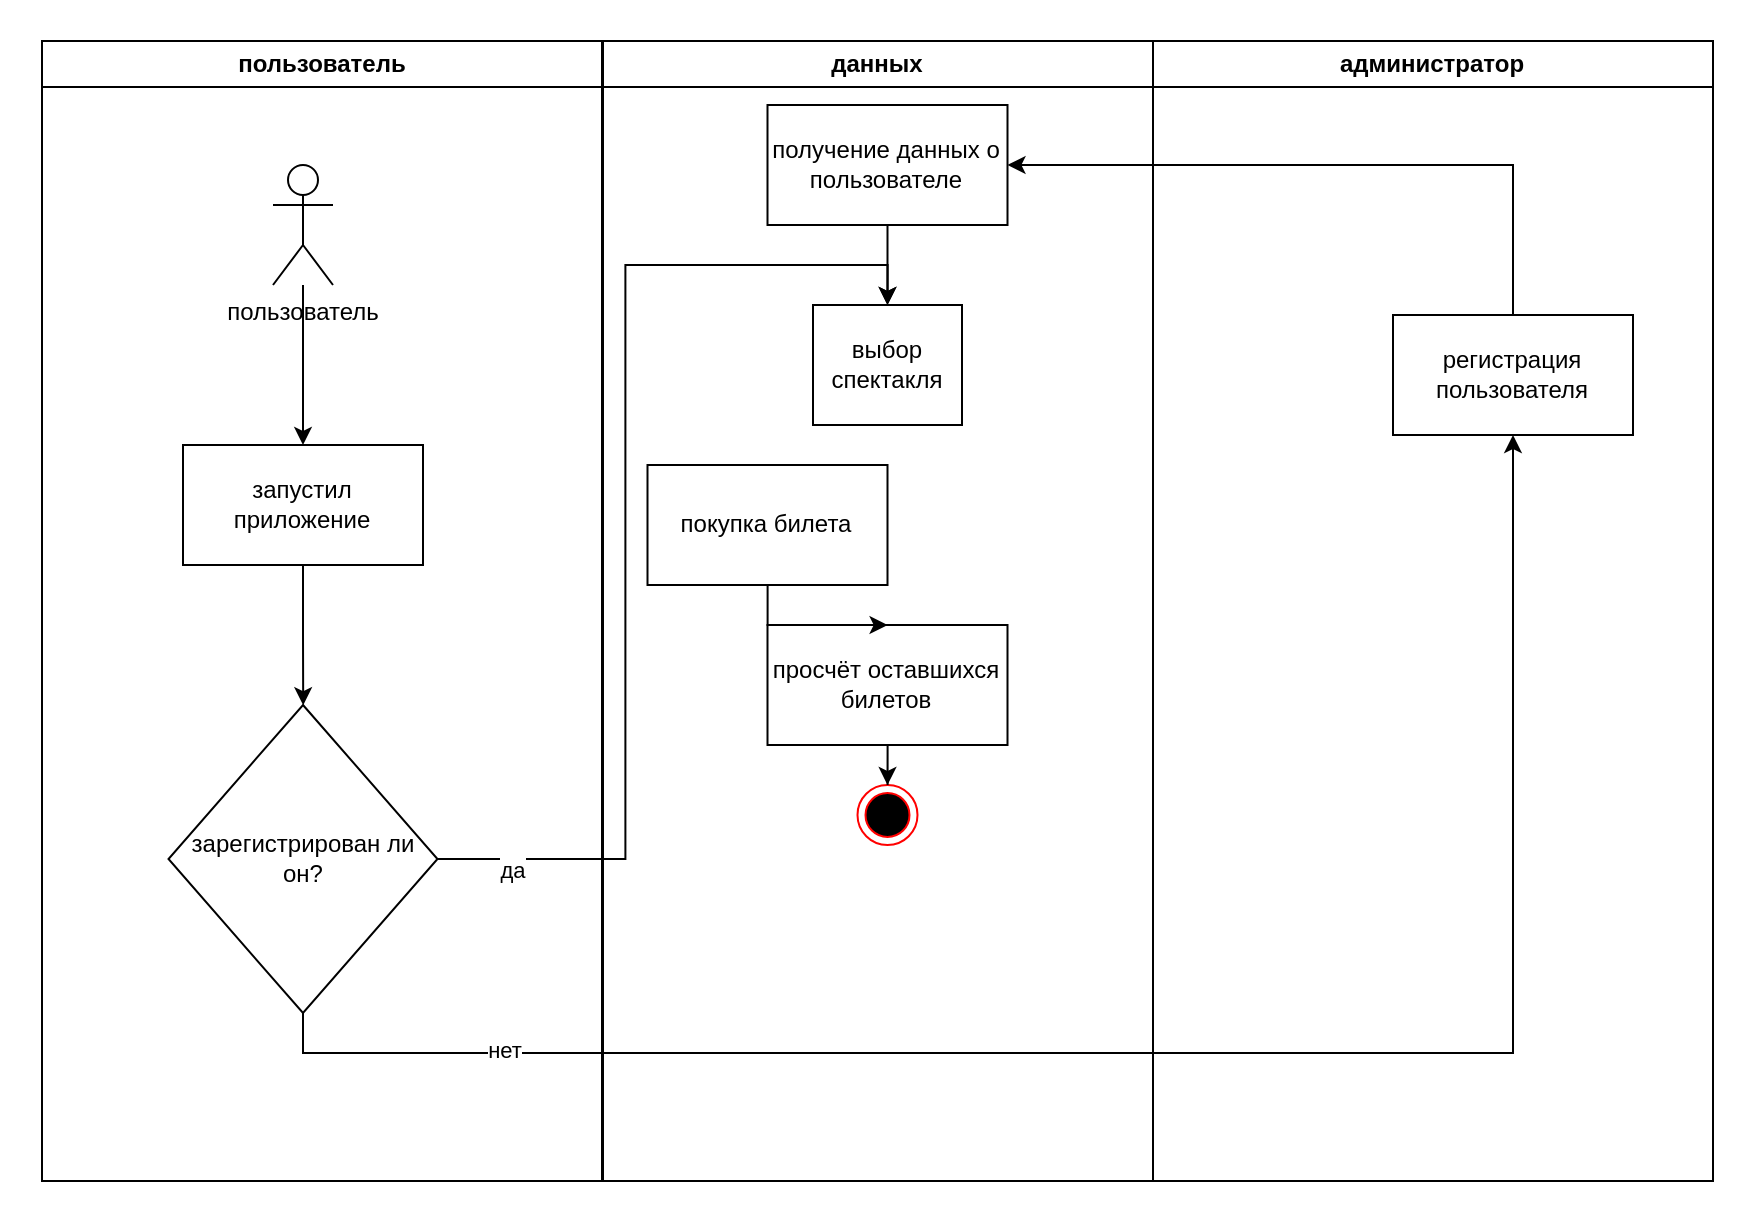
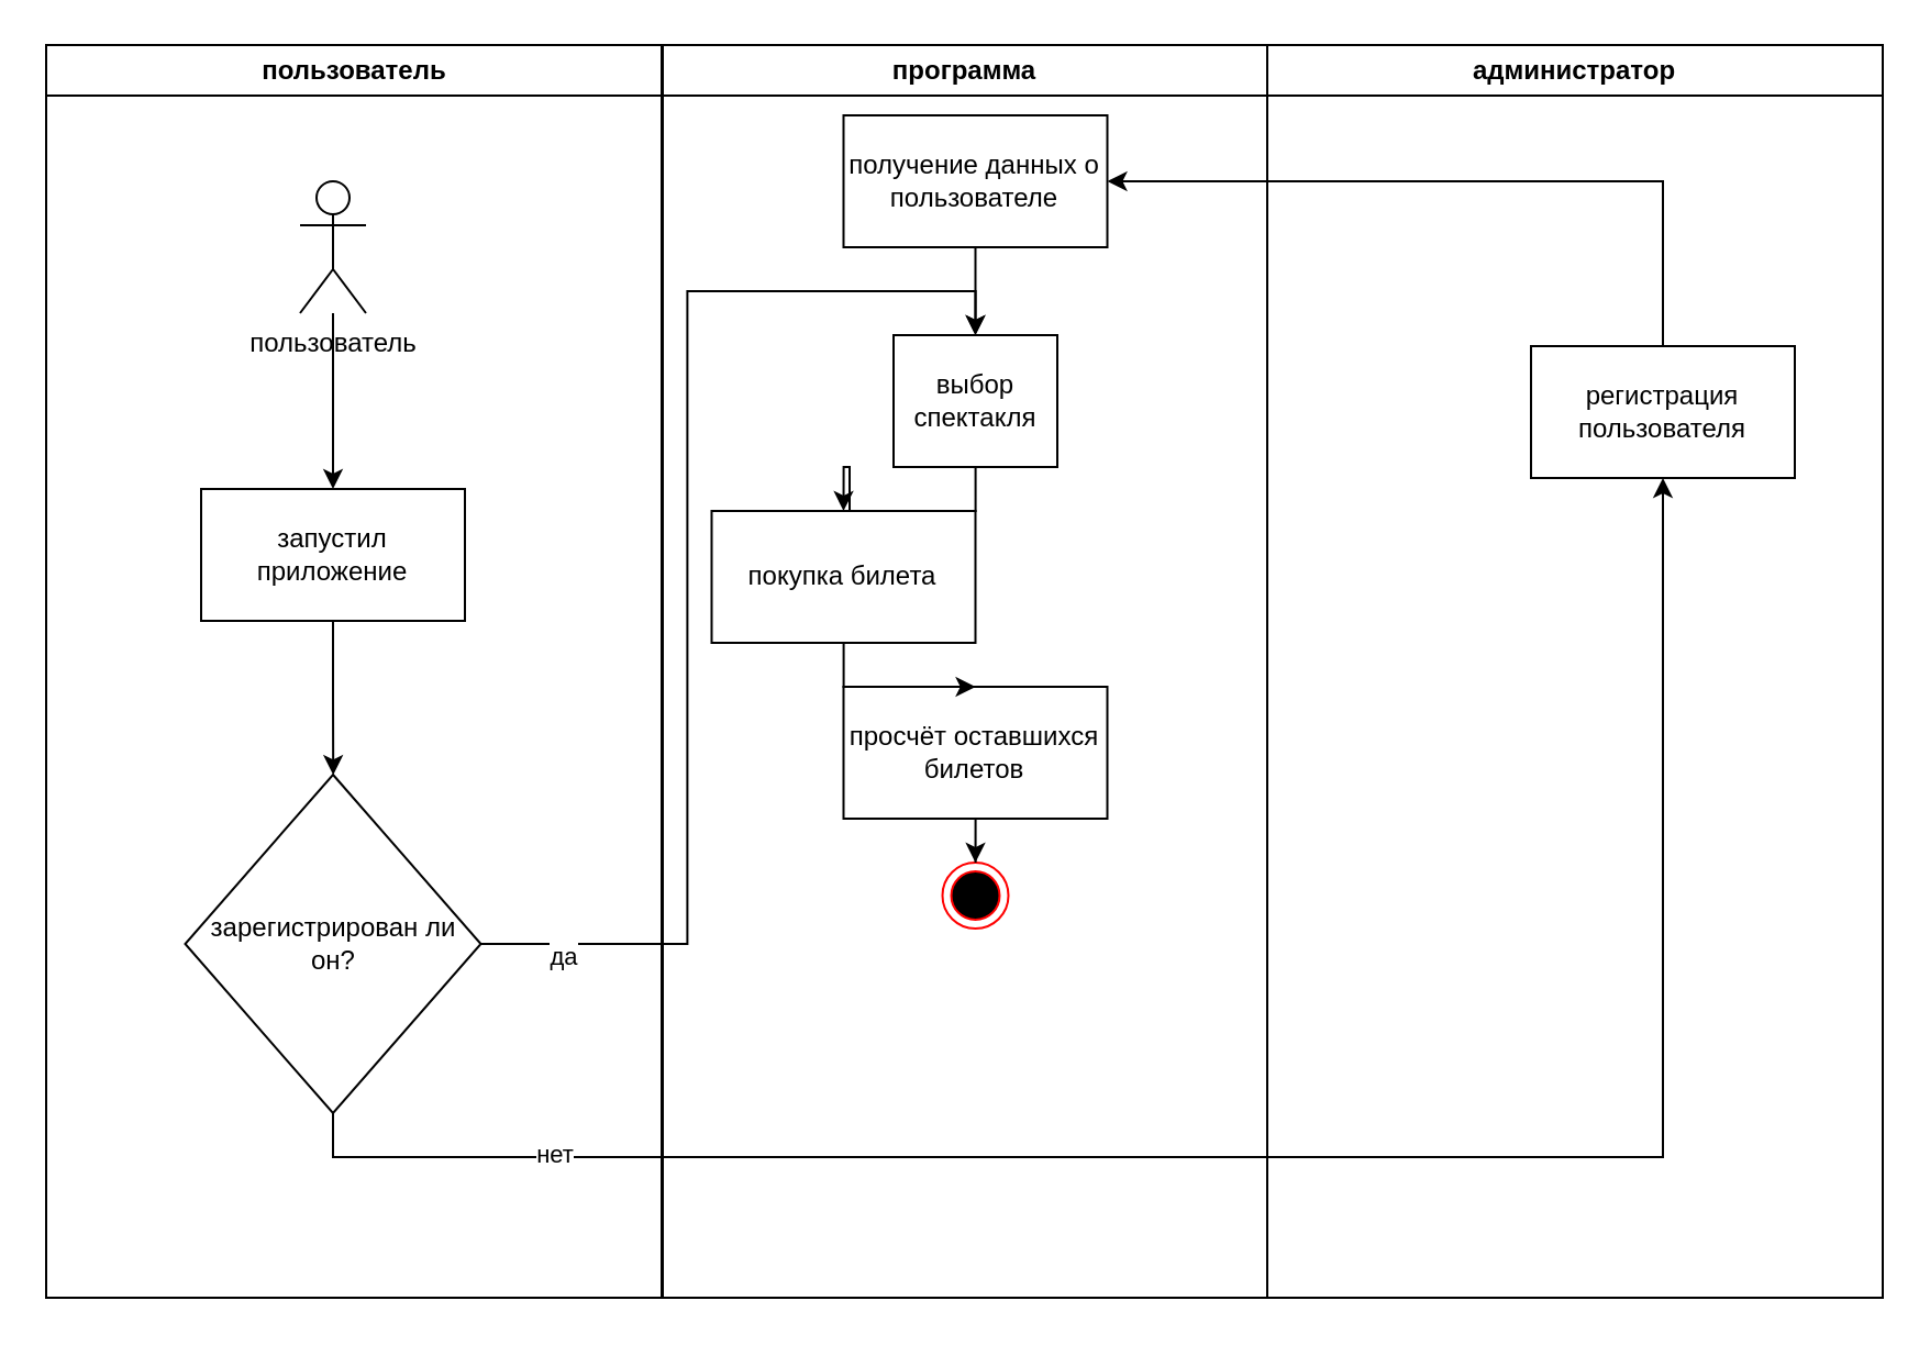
- <mxCell id="8" value="данных" style="swimlane;whiteSpace=wrap" parent="1" vertex="1"><mxGeometry x="301" y="20" width="275" height="570" as="geometry" /></mxCell>
+ <mxCell id="8" value="программа" style="swimlane;whiteSpace=wrap" parent="1" vertex="1"><mxGeometry x="301" y="20" width="275" height="570" as="geometry" /></mxCell>
+ <mxCell id="11" style="edgeStyle=orthogonalEdgeStyle;rounded=0;orthogonalLoop=1;jettySize=auto;html=1;entryX=0.5;entryY=0;entryDx=0;entryDy=0;" edge="1" parent="8" source="9" target="10"><mxGeometry relative="1" as="geometry"><mxPoint x="142.25" y="392" as="targetPoint" /></mxGeometry></mxCell>
